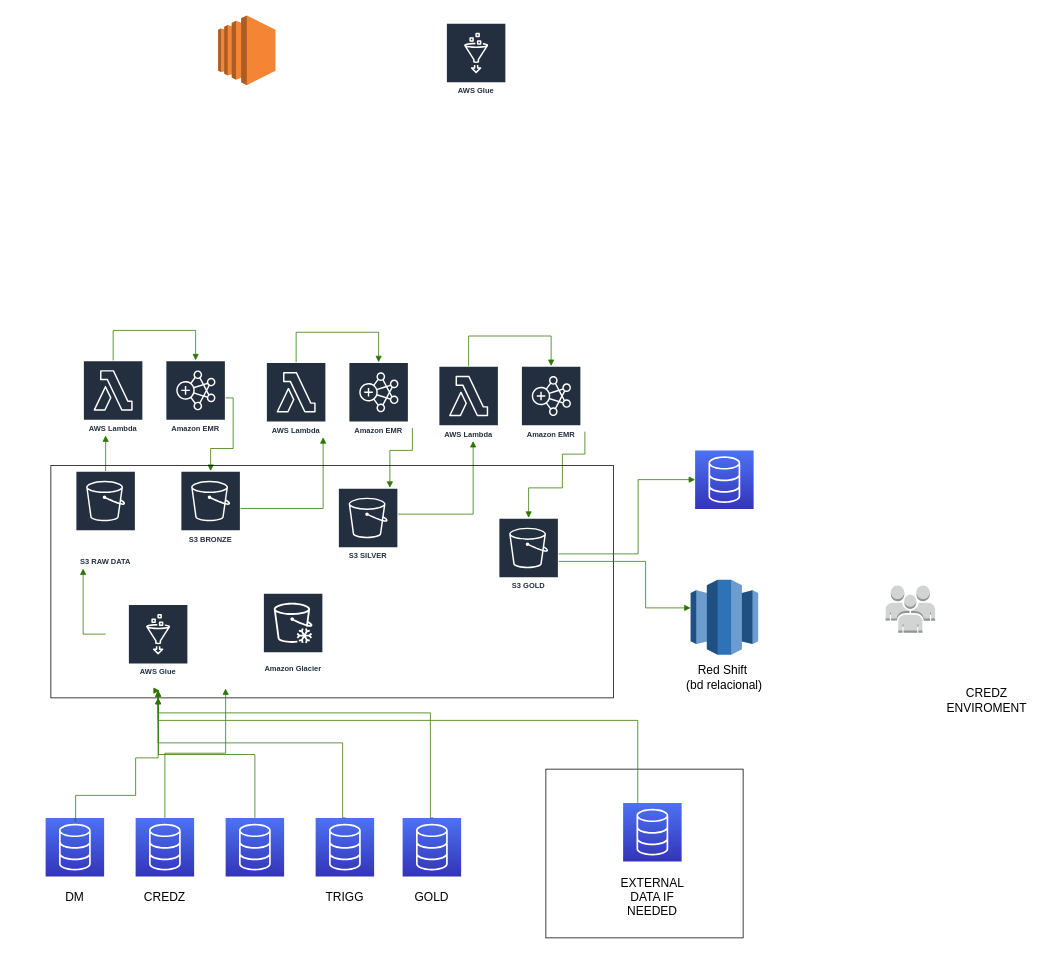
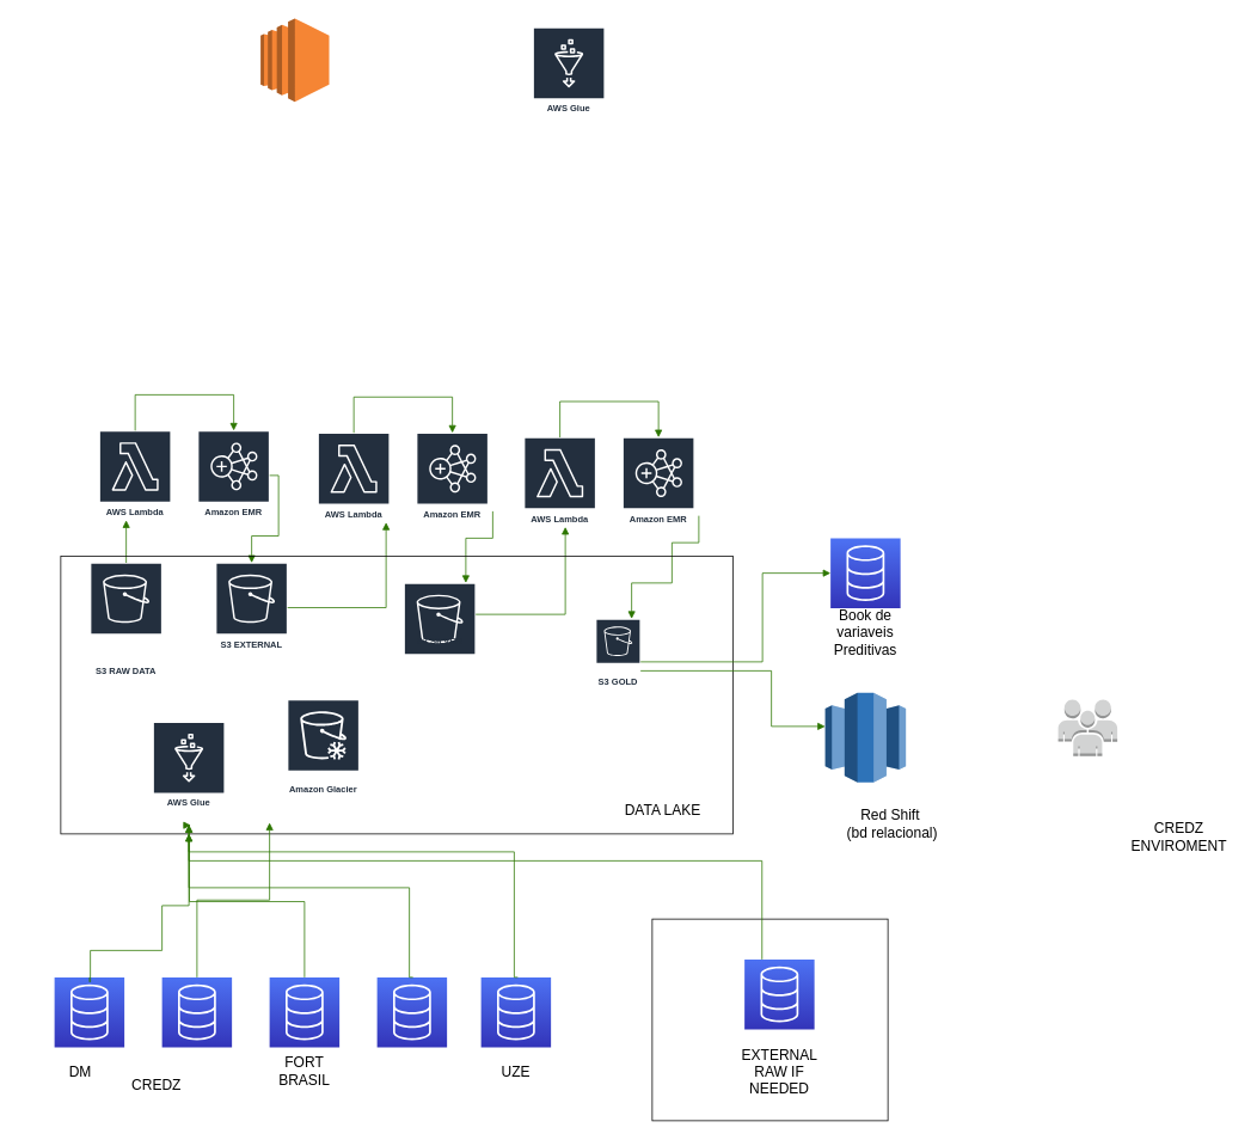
- <mxCell id="14" value="S3 SILVER" style="outlineConnect=0;fontColor=#232F3E;gradientColor=none;strokeColor=#ffffff;fillColor=#232F3E;dashed=0;verticalLabelPosition=middle;verticalAlign=bottom;align=center;html=1;whiteSpace=wrap;fontSize=10;fontStyle=1;spacing=3;shape=mxgraph.aws4.productIcon;prIcon=mxgraph.aws4.s3;rounded=0;" vertex="1" parent="2"><mxGeometry x="420" y="430" width="80" height="100" as="geometry" /></mxCell>
+ <mxCell id="14" value="S3 SILVER" style="outlineConnect=0;fontColor=#232F3E;gradientColor=none;strokeColor=#ffffff;fillColor=#232F3E;dashed=0;verticalLabelPosition=middle;verticalAlign=bottom;align=center;html=1;whiteSpace=wrap;fontSize=10;fontStyle=1;spacing=3;shape=mxgraph.aws4.productIcon;prIcon=mxgraph.aws4.s3;rounded=0;" vertex="1" parent="2"><mxGeometry x="420" y="430" width="80" height="75" as="geometry" /></mxCell>
+ <mxCell id="34" value="&lt;span style=&quot;font-size: 16px;&quot;&gt;Book de variaveis Preditivas&lt;br&gt;&lt;/span&gt;" style="text;strokeColor=none;align=center;fillColor=none;html=1;verticalAlign=middle;whiteSpace=wrap;rounded=0;" vertex="1" parent="2"><mxGeometry x="880" y="470" width="110" height="30" as="geometry" /></mxCell>
- <mxCell id="8" value="S3 BRONZE" style="outlineConnect=0;fontColor=#232F3E;gradientColor=none;strokeColor=#ffffff;fillColor=#232F3E;dashed=0;verticalLabelPosition=middle;verticalAlign=bottom;align=center;html=1;whiteSpace=wrap;fontSize=10;fontStyle=1;spacing=3;shape=mxgraph.aws4.productIcon;prIcon=mxgraph.aws4.s3;rounded=0;" vertex="1" parent="2"><mxGeometry x="210" y="407.5" width="80" height="100" as="geometry" /></mxCell>
+ <mxCell id="8" value="S3 EXTERNAL" style="outlineConnect=0;fontColor=#232F3E;gradientColor=none;strokeColor=#ffffff;fillColor=#232F3E;dashed=0;verticalLabelPosition=middle;verticalAlign=bottom;align=center;html=1;whiteSpace=wrap;fontSize=10;fontStyle=1;spacing=3;shape=mxgraph.aws4.productIcon;prIcon=mxgraph.aws4.s3;rounded=0;" vertex="1" parent="2"><mxGeometry x="210" y="407.5" width="80" height="100" as="geometry" /></mxCell>
- <mxCell id="20" value="S3 GOLD" style="outlineConnect=0;fontColor=#232F3E;gradientColor=none;strokeColor=#ffffff;fillColor=#232F3E;dashed=0;verticalLabelPosition=middle;verticalAlign=bottom;align=center;html=1;whiteSpace=wrap;fontSize=10;fontStyle=1;spacing=3;shape=mxgraph.aws4.productIcon;prIcon=mxgraph.aws4.s3;rounded=0;" vertex="1" parent="2"><mxGeometry x="634" y="470" width="80" height="100" as="geometry" /></mxCell>
+ <mxCell id="20" value="S3 GOLD" style="outlineConnect=0;fontColor=#232F3E;gradientColor=none;strokeColor=#ffffff;fillColor=#232F3E;dashed=0;verticalLabelPosition=middle;verticalAlign=bottom;align=center;html=1;whiteSpace=wrap;fontSize=10;fontStyle=1;spacing=3;shape=mxgraph.aws4.productIcon;prIcon=mxgraph.aws4.s3;rounded=0;" vertex="1" parent="2"><mxGeometry x="634" y="470" width="50" height="80" as="geometry" /></mxCell>
- <mxCell id="24" value="" style="edgeStyle=orthogonalEdgeStyle;html=1;endArrow=block;elbow=vertical;startArrow=none;endFill=1;strokeColor=#2D7600;rounded=0;fillColor=#60a917;exitX=0;exitY=0.5;exitDx=0;exitDy=0;" edge="1" parent="2" source="23" target="4"><mxGeometry width="100" relative="1" as="geometry"><mxPoint x="105" y="677.5" as="sourcePoint" /><mxPoint x="10" y="532.5" as="targetPoint" /><Array as="points"><mxPoint x="80" y="625" /></Array></mxGeometry></mxCell>
- <mxCell id="35" value="Amazon Glacier" style="sketch=0;outlineConnect=0;fontColor=#232F3E;gradientColor=none;strokeColor=#ffffff;fillColor=#232F3E;dashed=0;verticalLabelPosition=middle;verticalAlign=bottom;align=center;html=1;whiteSpace=wrap;fontSize=10;fontStyle=1;spacing=3;shape=mxgraph.aws4.productIcon;prIcon=mxgraph.aws4.glacier;" vertex="1" parent="2"><mxGeometry x="320" y="570" width="80" height="110" as="geometry" /></mxCell>
+ <mxCell id="35" value="Amazon Glacier" style="sketch=0;outlineConnect=0;fontColor=#232F3E;gradientColor=none;strokeColor=#ffffff;fillColor=#232F3E;dashed=0;verticalLabelPosition=middle;verticalAlign=bottom;align=center;html=1;whiteSpace=wrap;fontSize=10;fontStyle=1;spacing=3;shape=mxgraph.aws4.productIcon;prIcon=mxgraph.aws4.glacier;" vertex="1" parent="2"><mxGeometry x="290" y="560" width="80" height="110" as="geometry" /></mxCell>
+ <mxCell id="26" value="&lt;span style=&quot;font-size: 16px;&quot;&gt;DATA LAKE&lt;/span&gt;" style="text;strokeColor=none;align=center;fillColor=none;html=1;verticalAlign=middle;whiteSpace=wrap;rounded=0;" vertex="1" parent="2"><mxGeometry x="654" y="667.5" width="110" height="30" as="geometry" /></mxCell>
- <mxCell id="29" value="&lt;span style=&quot;font-size: 16px;&quot;&gt;Red Shift&amp;nbsp;&lt;br&gt;(bd relacional)&lt;br&gt;&lt;/span&gt;" style="text;strokeColor=none;align=center;fillColor=none;html=1;verticalAlign=middle;whiteSpace=wrap;rounded=0;" vertex="1" parent="2"><mxGeometry x="880" y="667.5" width="110" height="30" as="geometry" /></mxCell>
+ <mxCell id="29" value="&lt;span style=&quot;font-size: 16px;&quot;&gt;Red Shift&amp;nbsp;&lt;br&gt;(bd relacional)&lt;br&gt;&lt;/span&gt;" style="text;strokeColor=none;align=center;fillColor=none;html=1;verticalAlign=middle;whiteSpace=wrap;rounded=0;" vertex="1" parent="2"><mxGeometry x="910" y="682.5" width="110" height="30" as="geometry" /></mxCell>
- <mxCell id="36" value="Corporate data center" style="points=[[0,0],[0.25,0],[0.5,0],[0.75,0],[1,0],[1,0.25],[1,0.5],[1,0.75],[1,1],[0.75,1],[0.5,1],[0.25,1],[0,1],[0,0.75],[0,0.5],[0,0.25]];outlineConnect=0;gradientColor=none;html=1;whiteSpace=wrap;fontSize=12;fontStyle=0;container=1;pointerEvents=0;collapsible=0;recursiveResize=0;shape=mxgraph.aws4.group;grIcon=mxgraph.aws4.group_corporate_data_center;strokeColor=#FFFFFF;fillColor=none;verticalAlign=top;align=left;spacingLeft=30;fontColor=#FFFFFF;dashed=0;rounded=0;" vertex="1" parent="1"><mxGeometry x="20" y="1025" width="650" height="220" as="geometry" /></mxCell>
+ <mxCell id="36" value="Shift data center" style="points=[[0,0],[0.25,0],[0.5,0],[0.75,0],[1,0],[1,0.25],[1,0.5],[1,0.75],[1,1],[0.75,1],[0.5,1],[0.25,1],[0,1],[0,0.75],[0,0.5],[0,0.25]];outlineConnect=0;gradientColor=none;html=1;whiteSpace=wrap;fontSize=12;fontStyle=0;container=1;pointerEvents=0;collapsible=0;recursiveResize=0;shape=mxgraph.aws4.group;grIcon=mxgraph.aws4.group_corporate_data_center;strokeColor=#FFFFFF;fillColor=none;verticalAlign=top;align=left;spacingLeft=30;fontColor=#FFFFFF;dashed=0;rounded=0;" vertex="1" parent="1"><mxGeometry x="20" y="1025" width="650" height="220" as="geometry" /></mxCell>
- <mxCell id="42" value="&lt;font style=&quot;font-size: 16px;&quot;&gt;DM&lt;/font&gt;" style="text;strokeColor=none;align=center;fillColor=none;html=1;verticalAlign=middle;whiteSpace=wrap;rounded=0;" vertex="1" parent="36"><mxGeometry x="54" y="155" width="50" height="30" as="geometry" /></mxCell>
+ <mxCell id="42" value="&lt;font style=&quot;font-size: 16px;&quot;&gt;DM&lt;/font&gt;" style="text;strokeColor=none;align=center;fillColor=none;html=1;verticalAlign=middle;whiteSpace=wrap;rounded=0;" vertex="1" parent="36"><mxGeometry x="44" y="155" width="50" height="30" as="geometry" /></mxCell>
- <mxCell id="43" value="&lt;font style=&quot;font-size: 16px;&quot;&gt;CREDZ&lt;/font&gt;" style="text;strokeColor=none;align=center;fillColor=none;html=1;verticalAlign=middle;whiteSpace=wrap;rounded=0;" vertex="1" parent="36"><mxGeometry x="174" y="155" width="50" height="30" as="geometry" /></mxCell>
+ <mxCell id="43" value="&lt;font style=&quot;font-size: 16px;&quot;&gt;CREDZ&lt;/font&gt;" style="text;strokeColor=none;align=center;fillColor=none;html=1;verticalAlign=middle;whiteSpace=wrap;rounded=0;" vertex="1" parent="36"><mxGeometry x="129" y="170" width="50" height="30" as="geometry" /></mxCell>
+ <mxCell id="44" value="&lt;font style=&quot;font-size: 16px;&quot;&gt;FORT BRASIL&lt;/font&gt;" style="text;strokeColor=none;align=center;fillColor=none;html=1;verticalAlign=middle;whiteSpace=wrap;rounded=0;" vertex="1" parent="36"><mxGeometry x="294" y="155" width="50" height="30" as="geometry" /></mxCell>
- <mxCell id="45" value="&lt;font style=&quot;font-size: 16px;&quot;&gt;TRIGG&lt;/font&gt;" style="text;strokeColor=none;align=center;fillColor=none;html=1;verticalAlign=middle;whiteSpace=wrap;rounded=0;" vertex="1" parent="36"><mxGeometry x="414" y="155" width="50" height="30" as="geometry" /></mxCell>
- <mxCell id="46" value="&lt;font style=&quot;font-size: 16px;&quot;&gt;GOLD&lt;/font&gt;" style="text;strokeColor=none;align=center;fillColor=none;html=1;verticalAlign=middle;whiteSpace=wrap;rounded=0;" vertex="1" parent="36"><mxGeometry x="530" y="155" width="50" height="30" as="geometry" /></mxCell>
+ <mxCell id="46" value="&lt;font style=&quot;font-size: 16px;&quot;&gt;UZE&lt;/font&gt;" style="text;strokeColor=none;align=center;fillColor=none;html=1;verticalAlign=middle;whiteSpace=wrap;rounded=0;" vertex="1" parent="36"><mxGeometry x="530" y="155" width="50" height="30" as="geometry" /></mxCell>
- <mxCell id="53" value="&lt;font style=&quot;font-size: 16px;&quot;&gt;EXTERNAL DATA IF NEEDED&lt;/font&gt;" style="text;strokeColor=none;align=center;fillColor=none;html=1;verticalAlign=middle;whiteSpace=wrap;rounded=0;" vertex="1" parent="1"><mxGeometry x="844" y="1180" width="50" height="30" as="geometry" /></mxCell>
+ <mxCell id="53" value="&lt;font style=&quot;font-size: 16px;&quot;&gt;EXTERNAL RAW IF NEEDED&lt;/font&gt;" style="text;strokeColor=none;align=center;fillColor=none;html=1;verticalAlign=middle;whiteSpace=wrap;rounded=0;" vertex="1" parent="1"><mxGeometry x="844" y="1180" width="50" height="30" as="geometry" /></mxCell>
